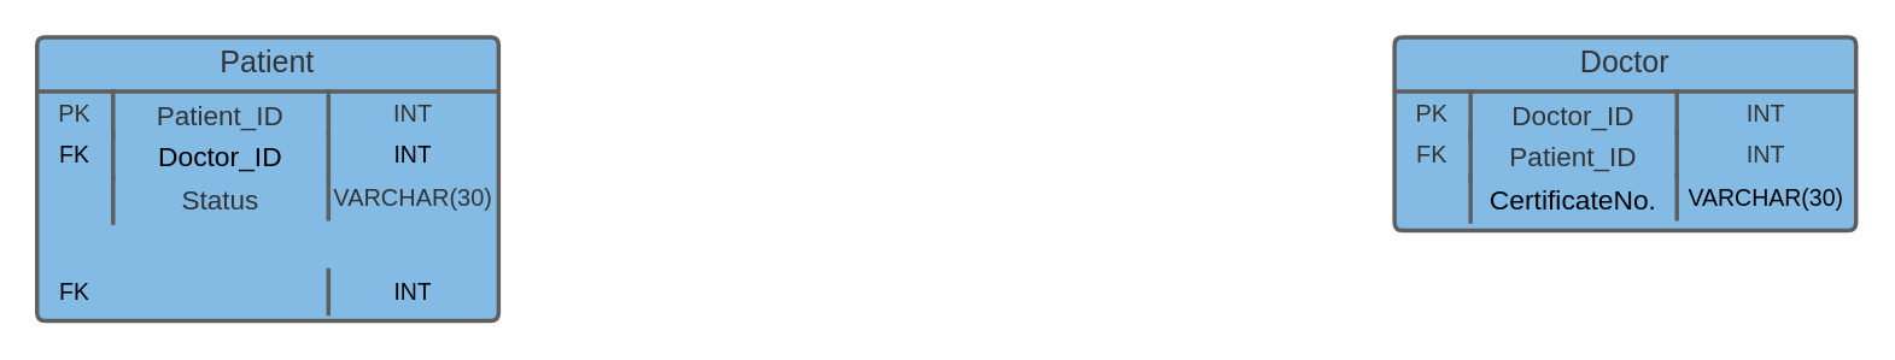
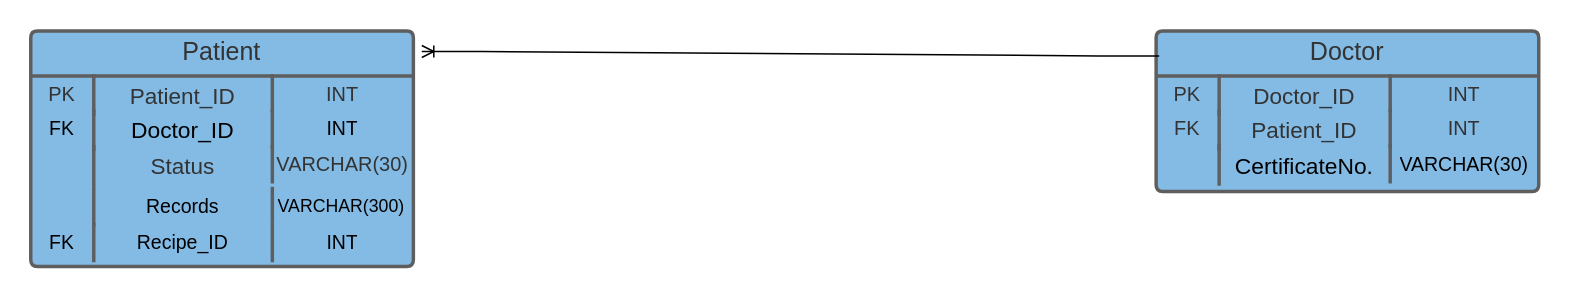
+ <mxCell id="28" value="" style="edgeStyle=entityRelationEdgeStyle;fontSize=12;html=1;endArrow=ERoneToMany;entryX=1.022;entryY=0.087;entryDx=0;entryDy=0;exitX=0.008;exitY=0.156;exitDx=0;exitDy=0;entryPerimeter=0;exitPerimeter=0;" edge="1" parent="1" source="18" target="2"><mxGeometry width="100" height="100" relative="1" as="geometry"><mxPoint x="320" y="330" as="sourcePoint" /><mxPoint x="480" y="230" as="targetPoint" /></mxGeometry></mxCell>
+ <mxCell id="14" value="VARCHAR(300)" style="shape=partialRectangle;top=0;right=0;bottom=0;part=1;resizeHeight=0;align=left;verticalAlign=top;spacingLeft=4;spacingRight=4;overflow=hidden;rotatable=0;points=[[0,0.5],[1,0.5]];portConstraint=eastwest;whiteSpace=wrap;swimlaneFillColor=#83bbe5;whiteSpace=wrap;fontSize=11.8;fillColor=none;strokeOpacity=100;fillOpacity=100;whiteSpace=wrap;spacing=0;strokeColor=#5e5e5e;rounded=1;absoluteArcSize=1;arcSize=9;strokeWidth=2.3;" vertex="1" parent="2"><mxGeometry x="161.0" y="105" width="94.0" height="21.75" as="geometry" /></mxCell>
+ <mxCell id="13" value="Records" style="shape=partialRectangle;top=0;right=0;bottom=0;part=1;resizeHeight=0;align=left;verticalAlign=top;spacingLeft=4;spacingRight=4;overflow=hidden;rotatable=0;points=[[0,0.5],[1,0.5]];portConstraint=eastwest;whiteSpace=wrap;swimlaneFillColor=#83bbe5;whiteSpace=wrap;fontSize=13;align=center;fillColor=none;strokeOpacity=100;fillOpacity=100;whiteSpace=wrap;spacing=0;strokeColor=#5e5e5e;rounded=1;absoluteArcSize=1;arcSize=9;strokeWidth=2.3;" vertex="1" parent="2"><mxGeometry x="42" y="105" width="119.0" height="24" as="geometry" /></mxCell>
+ <mxCell id="16" value="Recipe_ID" style="shape=partialRectangle;top=0;right=0;bottom=0;part=1;resizeHeight=0;align=left;verticalAlign=top;spacingLeft=4;spacingRight=4;overflow=hidden;rotatable=0;points=[[0,0.5],[1,0.5]];portConstraint=eastwest;whiteSpace=wrap;swimlaneFillColor=#83bbe5;whiteSpace=wrap;fontSize=13;align=center;fillColor=none;strokeOpacity=100;fillOpacity=100;whiteSpace=wrap;spacing=0;strokeColor=#5e5e5e;rounded=1;absoluteArcSize=1;arcSize=9;strokeWidth=2.3;" vertex="1" parent="2"><mxGeometry x="42" y="129" width="119.0" height="24" as="geometry" /></mxCell>
